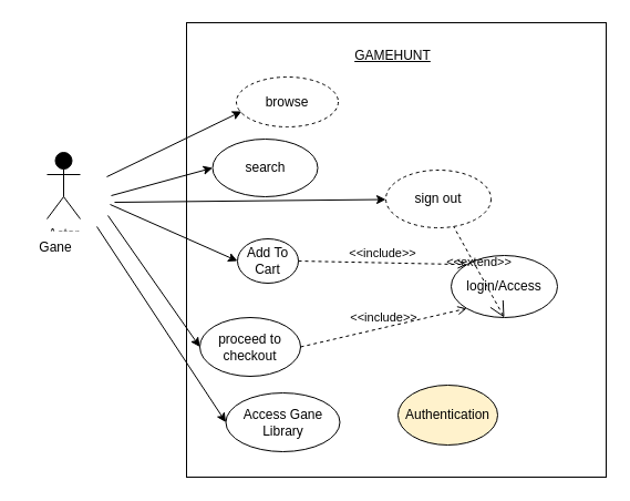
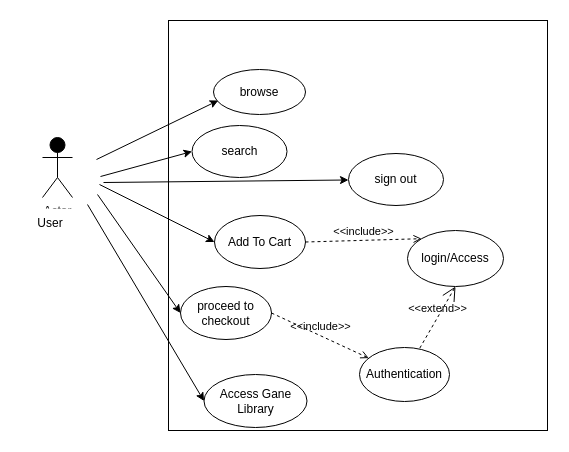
- <mxCell id="5" value="&lt;font color=&quot;#000000&quot;&gt;&lt;u&gt;GAMEHUNT&lt;/u&gt;&lt;/font&gt;" style="text;html=1;strokeColor=none;fillColor=none;align=center;verticalAlign=middle;whiteSpace=wrap;rounded=0;" vertex="1" parent="1"><mxGeometry x="302" y="30" width="105" height="39" as="geometry" /></mxCell>
- <mxCell id="6" value="browse" style="ellipse;whiteSpace=wrap;html=1;strokeColor=#000000;fontColor=#000000;fillColor=#FFFFFF;dashed=1;" vertex="1" parent="1"><mxGeometry x="213" y="69" width="92" height="45" as="geometry" /></mxCell>
+ <mxCell id="6" value="browse" style="ellipse;whiteSpace=wrap;html=1;strokeColor=#000000;fontColor=#000000;fillColor=#FFFFFF;" vertex="1" parent="1"><mxGeometry x="213" y="69" width="92" height="45" as="geometry" /></mxCell>
- <mxCell id="20" value="sign out" style="ellipse;whiteSpace=wrap;html=1;strokeColor=#000000;fontColor=#000000;fillColor=#FFFFFF;dashed=1;" vertex="1" parent="1"><mxGeometry x="348" y="153" width="95" height="52" as="geometry" /></mxCell>
+ <mxCell id="20" value="sign out" style="ellipse;whiteSpace=wrap;html=1;strokeColor=#000000;fontColor=#000000;fillColor=#FFFFFF;" vertex="1" parent="1"><mxGeometry x="348" y="153" width="95" height="52" as="geometry" /></mxCell>
- <mxCell id="3" value="Gane" style="text;html=1;strokeColor=none;fillColor=default;align=center;verticalAlign=middle;whiteSpace=wrap;rounded=0;" vertex="1" parent="1"><mxGeometry x="20" y="208" width="60" height="30" as="geometry" /></mxCell>
+ <mxCell id="3" value="User" style="text;html=1;strokeColor=none;fillColor=default;align=center;verticalAlign=middle;whiteSpace=wrap;rounded=0;" vertex="1" parent="1"><mxGeometry x="20" y="208" width="60" height="30" as="geometry" /></mxCell>
- <mxCell id="8" value="Add To Cart" style="ellipse;whiteSpace=wrap;html=1;strokeColor=#000000;fontColor=#000000;fillColor=#FFFFFF;" vertex="1" parent="1"><mxGeometry x="214" y="215" width="55" height="40" as="geometry" /></mxCell>
+ <mxCell id="8" value="Add To Cart" style="ellipse;whiteSpace=wrap;html=1;strokeColor=#000000;fontColor=#000000;fillColor=#FFFFFF;" vertex="1" parent="1"><mxGeometry x="214" y="215" width="91" height="53" as="geometry" /></mxCell>
- <mxCell id="21" value="&amp;lt;&amp;lt;extend&amp;gt;&amp;gt;" style="edgeStyle=none;html=1;startArrow=open;endArrow=none;startSize=12;verticalAlign=bottom;dashed=1;labelBackgroundColor=none;strokeColor=#000000;fontColor=#000000;exitX=0.5;exitY=1;exitDx=0;exitDy=0;" edge="1" parent="1" source="10" target="20"><mxGeometry width="160" relative="1" as="geometry"><mxPoint x="235" y="213" as="sourcePoint" /><mxPoint x="395" y="213" as="targetPoint" /></mxGeometry></mxCell>
+ <mxCell id="21" value="&amp;lt;&amp;lt;extend&amp;gt;&amp;gt;" style="edgeStyle=none;html=1;startArrow=open;endArrow=none;startSize=12;verticalAlign=bottom;dashed=1;labelBackgroundColor=none;strokeColor=#000000;fontColor=#000000;exitX=0.5;exitY=1;exitDx=0;exitDy=0;" edge="1" parent="1" source="10" target="22"><mxGeometry width="160" relative="1" as="geometry"><mxPoint x="235" y="213" as="sourcePoint" /><mxPoint x="395" y="213" as="targetPoint" /></mxGeometry></mxCell>
- <mxCell id="12" value="&amp;lt;&amp;lt;include&amp;gt;&amp;gt;" style="html=1;verticalAlign=bottom;labelBackgroundColor=none;endArrow=open;endFill=0;dashed=1;fontColor=#000000;entryX=0;entryY=1;entryDx=0;entryDy=0;exitX=1;exitY=0.5;exitDx=0;exitDy=0;strokeColor=#000000;" edge="1" parent="1" source="9" target="10"><mxGeometry width="160" relative="1" as="geometry"><mxPoint x="311" y="241.5" as="sourcePoint" /><mxPoint x="431.059" y="248.201" as="targetPoint" /></mxGeometry></mxCell>
+ <mxCell id="12" value="&amp;lt;&amp;lt;include&amp;gt;&amp;gt;" style="html=1;verticalAlign=bottom;labelBackgroundColor=none;endArrow=open;endFill=0;dashed=1;fontColor=#000000;exitX=1;exitY=0.5;exitDx=0;exitDy=0;strokeColor=#000000;" edge="1" parent="1" source="9" target="22"><mxGeometry width="160" relative="1" as="geometry"><mxPoint x="311" y="241.5" as="sourcePoint" /><mxPoint x="431.059" y="248.201" as="targetPoint" /></mxGeometry></mxCell>
- <mxCell id="22" value="Authentication" style="ellipse;whiteSpace=wrap;html=1;strokeColor=#000000;fontColor=#000000;fillColor=#fff2cc;" vertex="1" parent="1"><mxGeometry x="359" y="347" width="90" height="54" as="geometry" /></mxCell>
+ <mxCell id="22" value="Authentication" style="ellipse;whiteSpace=wrap;html=1;strokeColor=#000000;fontColor=#000000;fillColor=#FFFFFF;" vertex="1" parent="1"><mxGeometry x="359" y="347" width="90" height="54" as="geometry" /></mxCell>
- <mxCell id="17" value="Access Gane Library" style="ellipse;whiteSpace=wrap;html=1;strokeColor=#000000;fontColor=#000000;fillColor=#FFFFFF;" vertex="1" parent="1"><mxGeometry x="203.5" y="354" width="103" height="53" as="geometry" /></mxCell>
+ <mxCell id="17" value="Access Gane Library" style="ellipse;whiteSpace=wrap;html=1;strokeColor=#000000;fontColor=#000000;fillColor=#FFFFFF;" vertex="1" parent="1"><mxGeometry x="203.5" y="374" width="103" height="53" as="geometry" /></mxCell>
